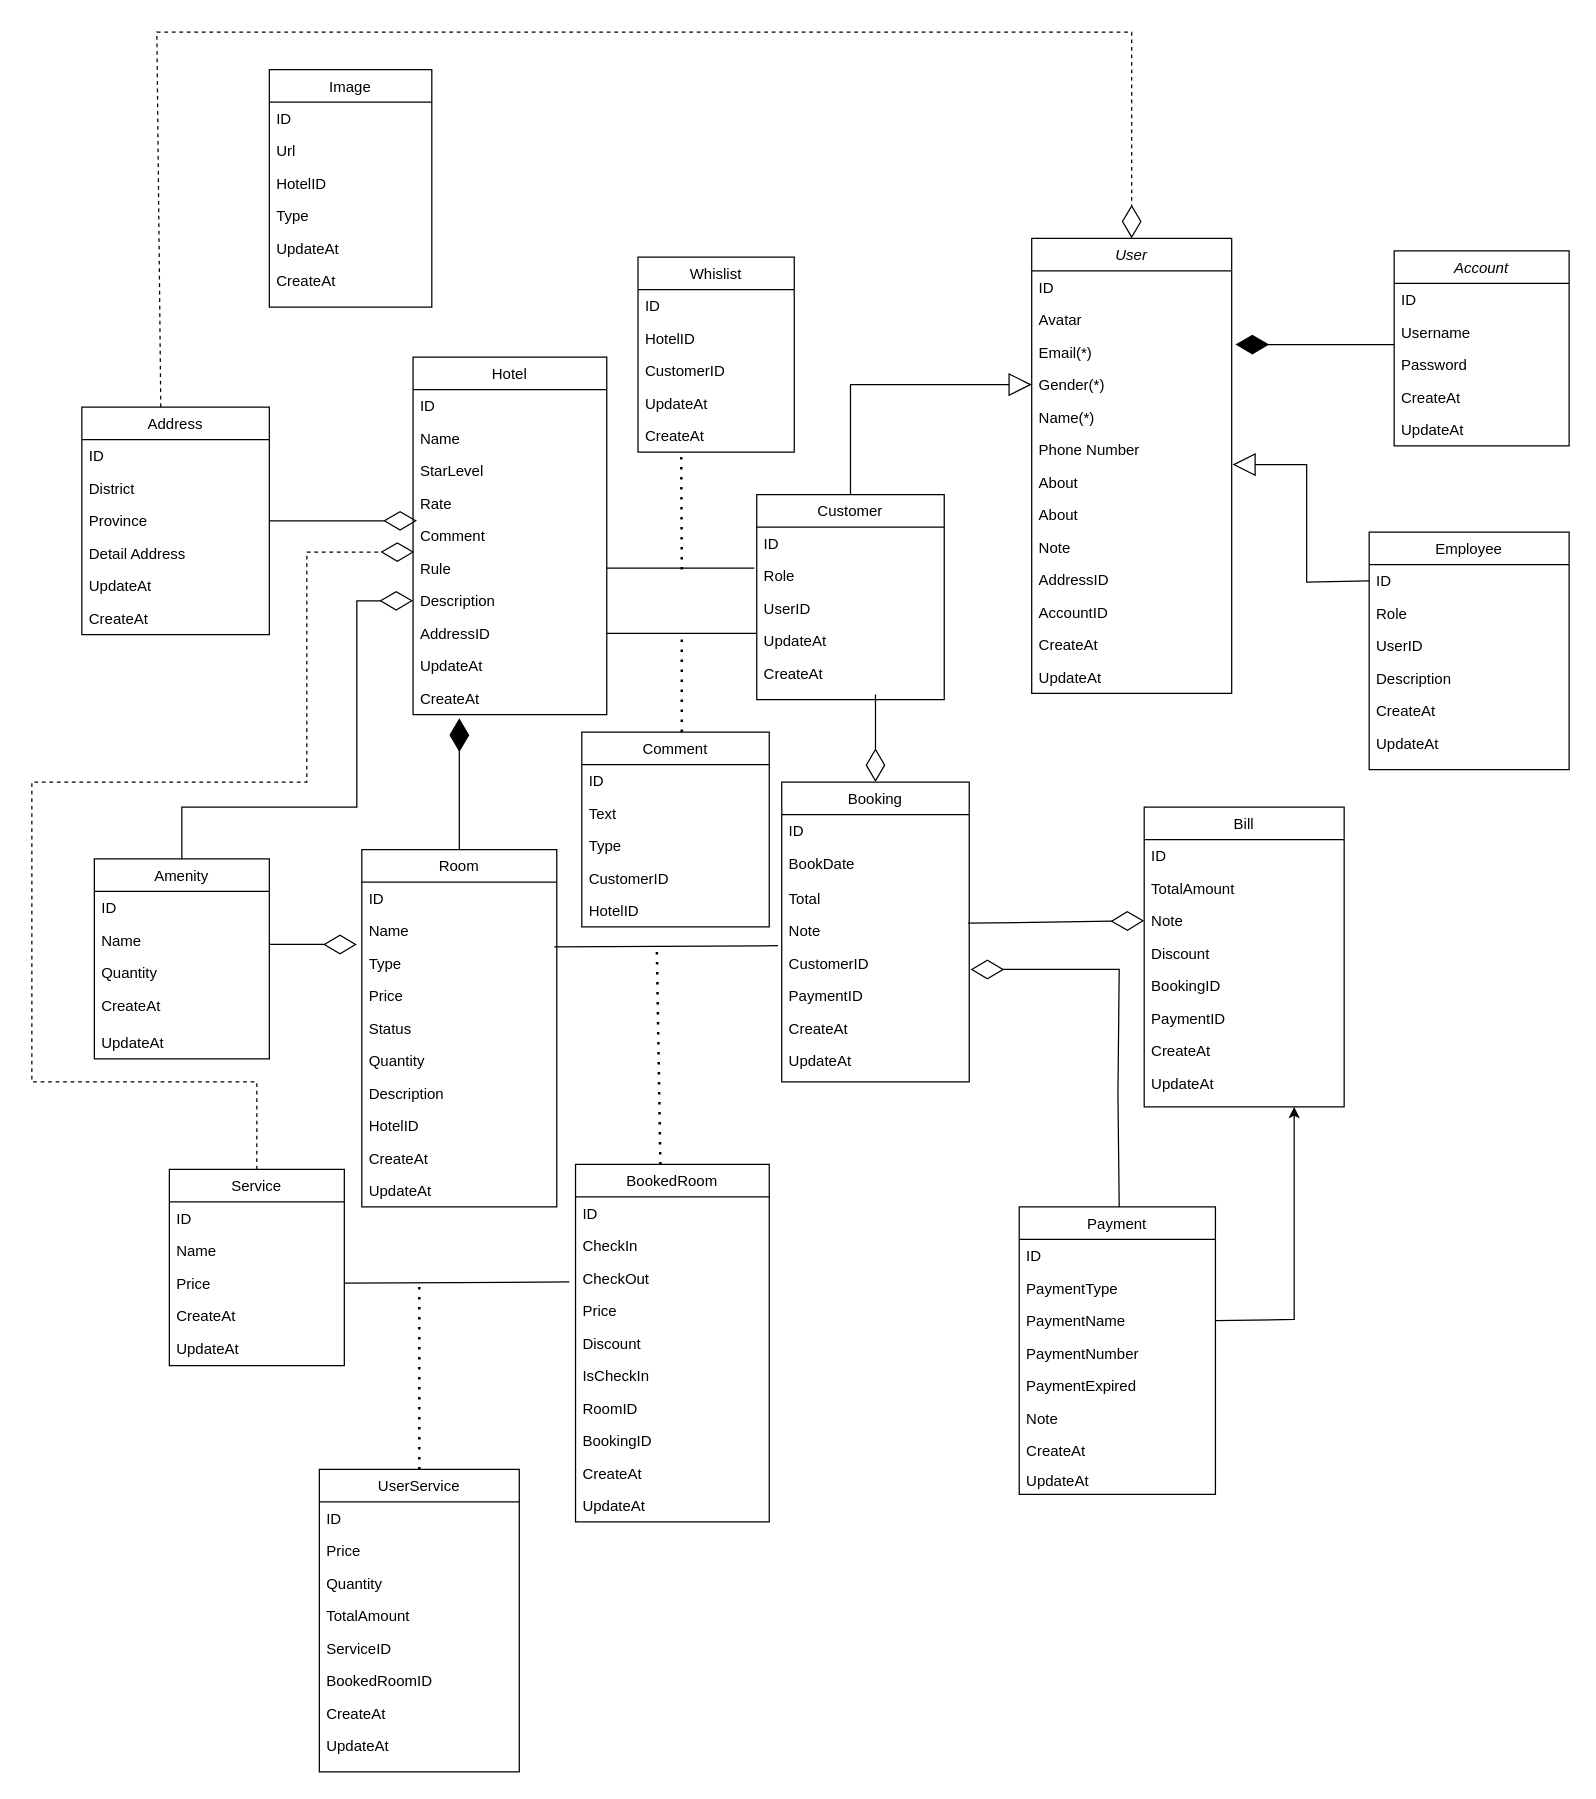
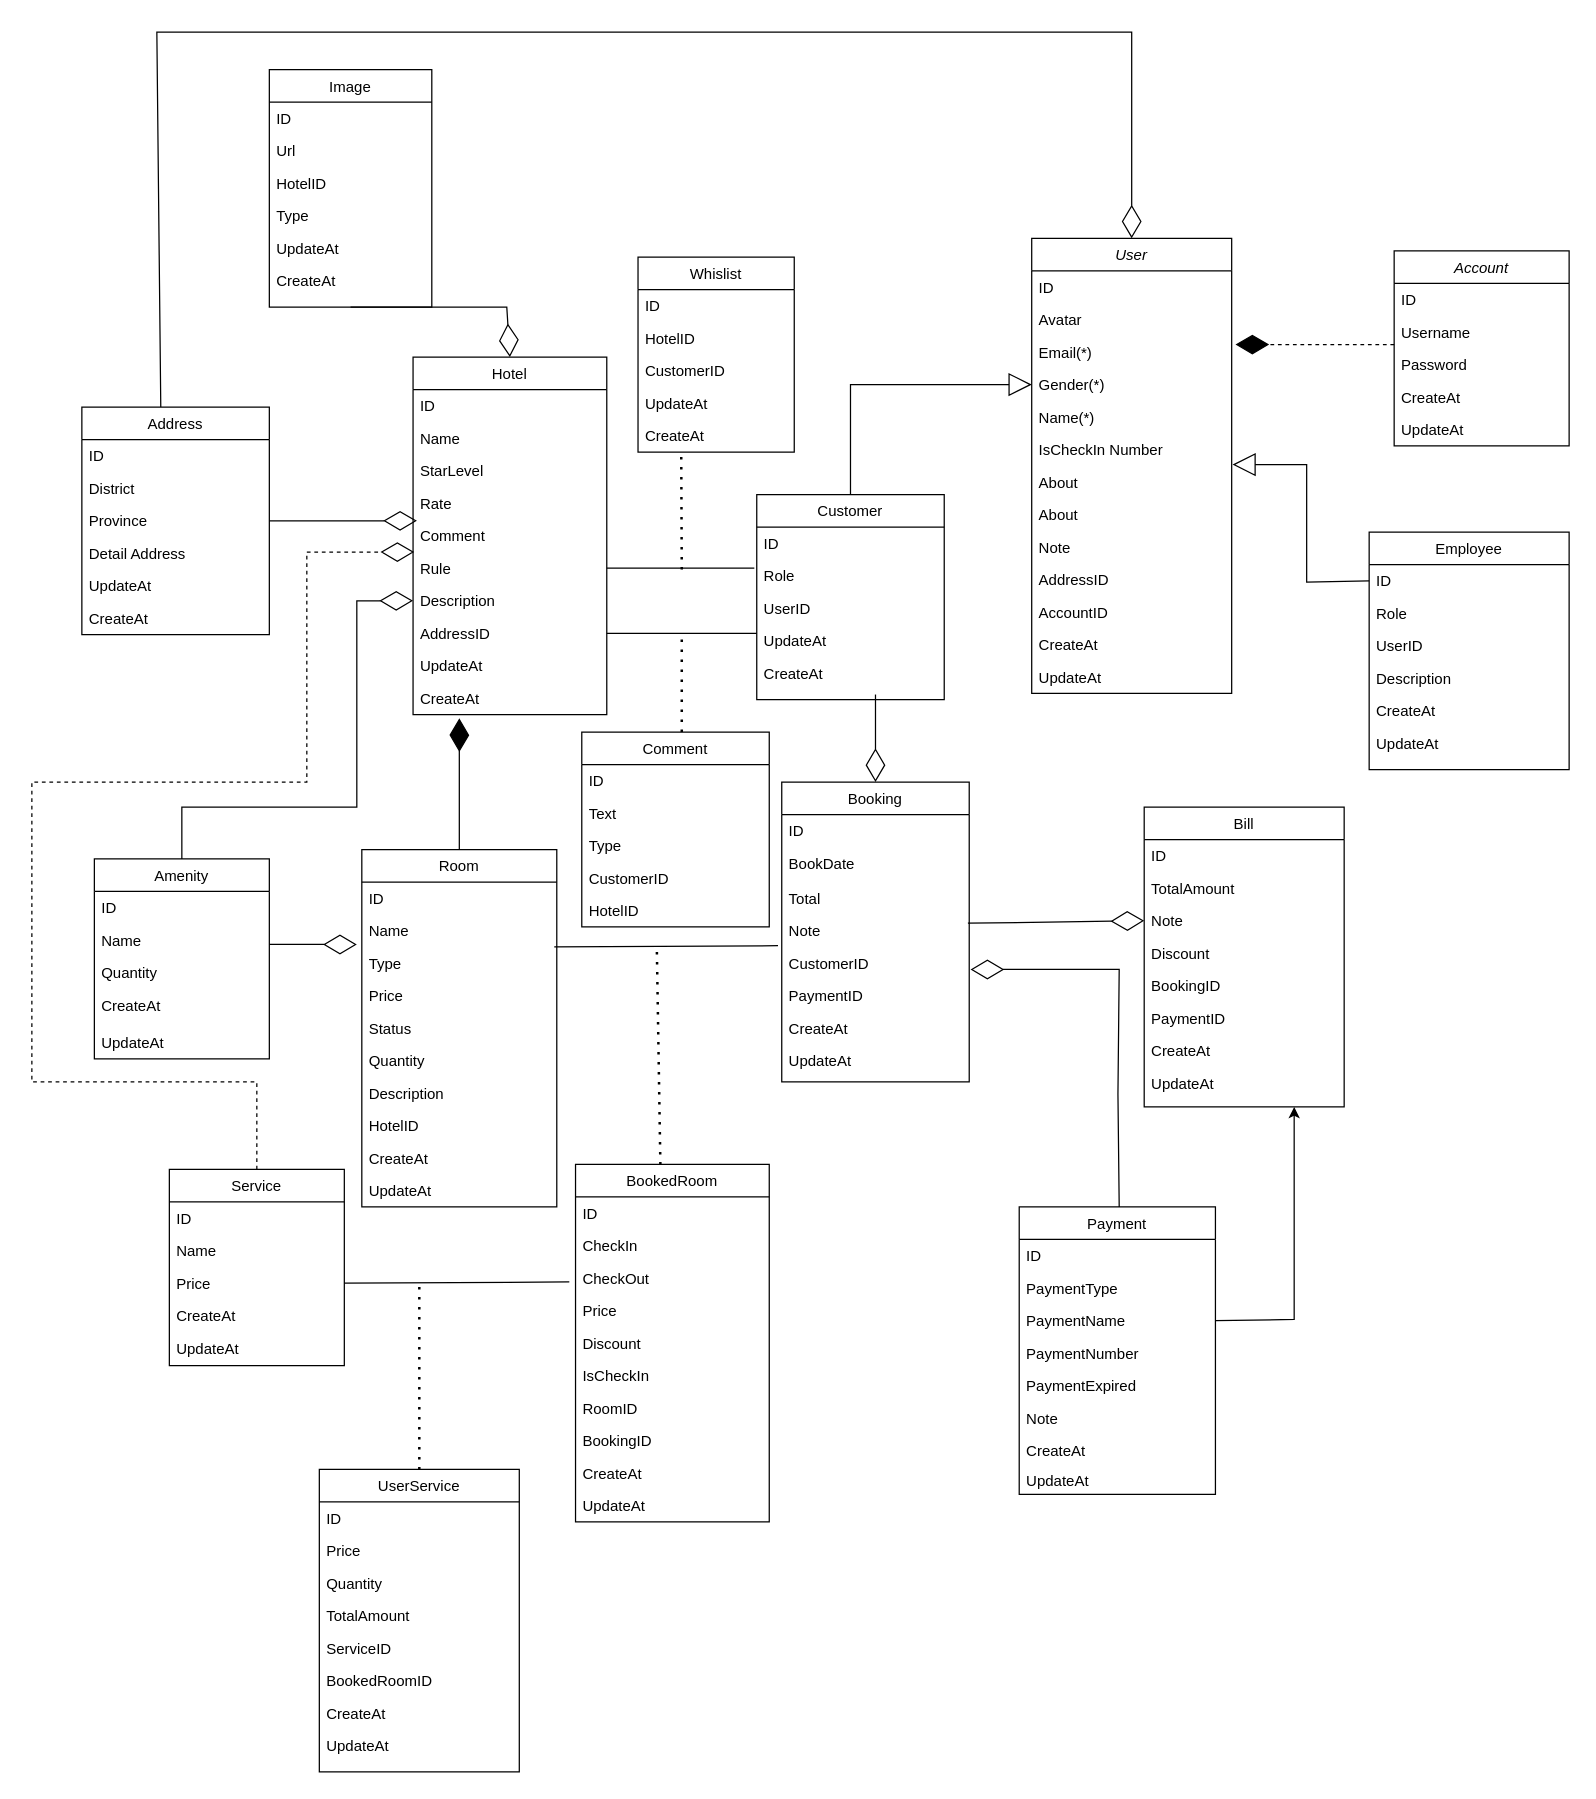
- <mxCell id="153" value="" style="endArrow=diamondThin;endFill=0;endSize=24;html=1;rounded=0;entryX=0.5;entryY=0;entryDx=0;entryDy=0;exitX=0.421;exitY=0;exitDx=0;exitDy=0;exitPerimeter=0;dashed=1;" parent="1" source="126" target="2" edge="1"><mxGeometry width="160" relative="1" as="geometry"><mxPoint x="220" y="420.995" as="sourcePoint" /><mxPoint x="338.1" y="420.988" as="targetPoint" /><Array as="points"><mxPoint x="120" y="20" /><mxPoint x="900" y="20" /></Array></mxGeometry></mxCell>
+ <mxCell id="153" value="" style="endArrow=diamondThin;endFill=0;endSize=24;html=1;rounded=0;entryX=0.5;entryY=0;entryDx=0;entryDy=0;exitX=0.421;exitY=0;exitDx=0;exitDy=0;exitPerimeter=0;" parent="1" source="126" target="2" edge="1"><mxGeometry width="160" relative="1" as="geometry"><mxPoint x="220" y="420.995" as="sourcePoint" /><mxPoint x="338.1" y="420.988" as="targetPoint" /><Array as="points"><mxPoint x="120" y="20" /><mxPoint x="900" y="20" /></Array></mxGeometry></mxCell>
+ <mxCell id="142" value="" style="endArrow=diamondThin;endFill=0;endSize=24;html=1;rounded=0;entryX=0.5;entryY=0;entryDx=0;entryDy=0;exitX=0.5;exitY=1;exitDx=0;exitDy=0;" parent="1" source="135" target="95" edge="1"><mxGeometry width="160" relative="1" as="geometry"><mxPoint x="220" y="420.995" as="sourcePoint" /><mxPoint x="338" y="420.988" as="targetPoint" /><Array as="points"><mxPoint x="275" y="240" /><mxPoint x="400" y="240" /></Array></mxGeometry></mxCell>
- <mxCell id="154" value="" style="endArrow=diamondThin;endFill=1;endSize=24;html=1;rounded=0;exitX=0;exitY=0.885;exitDx=0;exitDy=0;exitPerimeter=0;entryX=1.019;entryY=0.269;entryDx=0;entryDy=0;entryPerimeter=0;" parent="1" source="122" target="5" edge="1"><mxGeometry width="160" relative="1" as="geometry"><mxPoint x="1050" y="300" as="sourcePoint" /><mxPoint x="1050" y="240" as="targetPoint" /></mxGeometry></mxCell>
+ <mxCell id="154" value="" style="endArrow=diamondThin;endFill=1;endSize=24;html=1;rounded=0;exitX=0;exitY=0.885;exitDx=0;exitDy=0;exitPerimeter=0;entryX=1.019;entryY=0.269;entryDx=0;entryDy=0;entryPerimeter=0;dashed=1;" parent="1" source="122" target="5" edge="1"><mxGeometry width="160" relative="1" as="geometry"><mxPoint x="1050" y="300" as="sourcePoint" /><mxPoint x="1050" y="240" as="targetPoint" /></mxGeometry></mxCell>
- <mxCell id="8" value="Phone Number" style="text;align=left;verticalAlign=top;spacingLeft=4;spacingRight=4;overflow=hidden;rotatable=0;points=[[0,0.5],[1,0.5]];portConstraint=eastwest;rounded=0;shadow=0;html=0;" parent="2" vertex="1"><mxGeometry y="156" width="160" height="26" as="geometry" /></mxCell>
+ <mxCell id="8" value="IsCheckIn Number" style="text;align=left;verticalAlign=top;spacingLeft=4;spacingRight=4;overflow=hidden;rotatable=0;points=[[0,0.5],[1,0.5]];portConstraint=eastwest;rounded=0;shadow=0;html=0;" parent="2" vertex="1"><mxGeometry y="156" width="160" height="26" as="geometry" /></mxCell>
